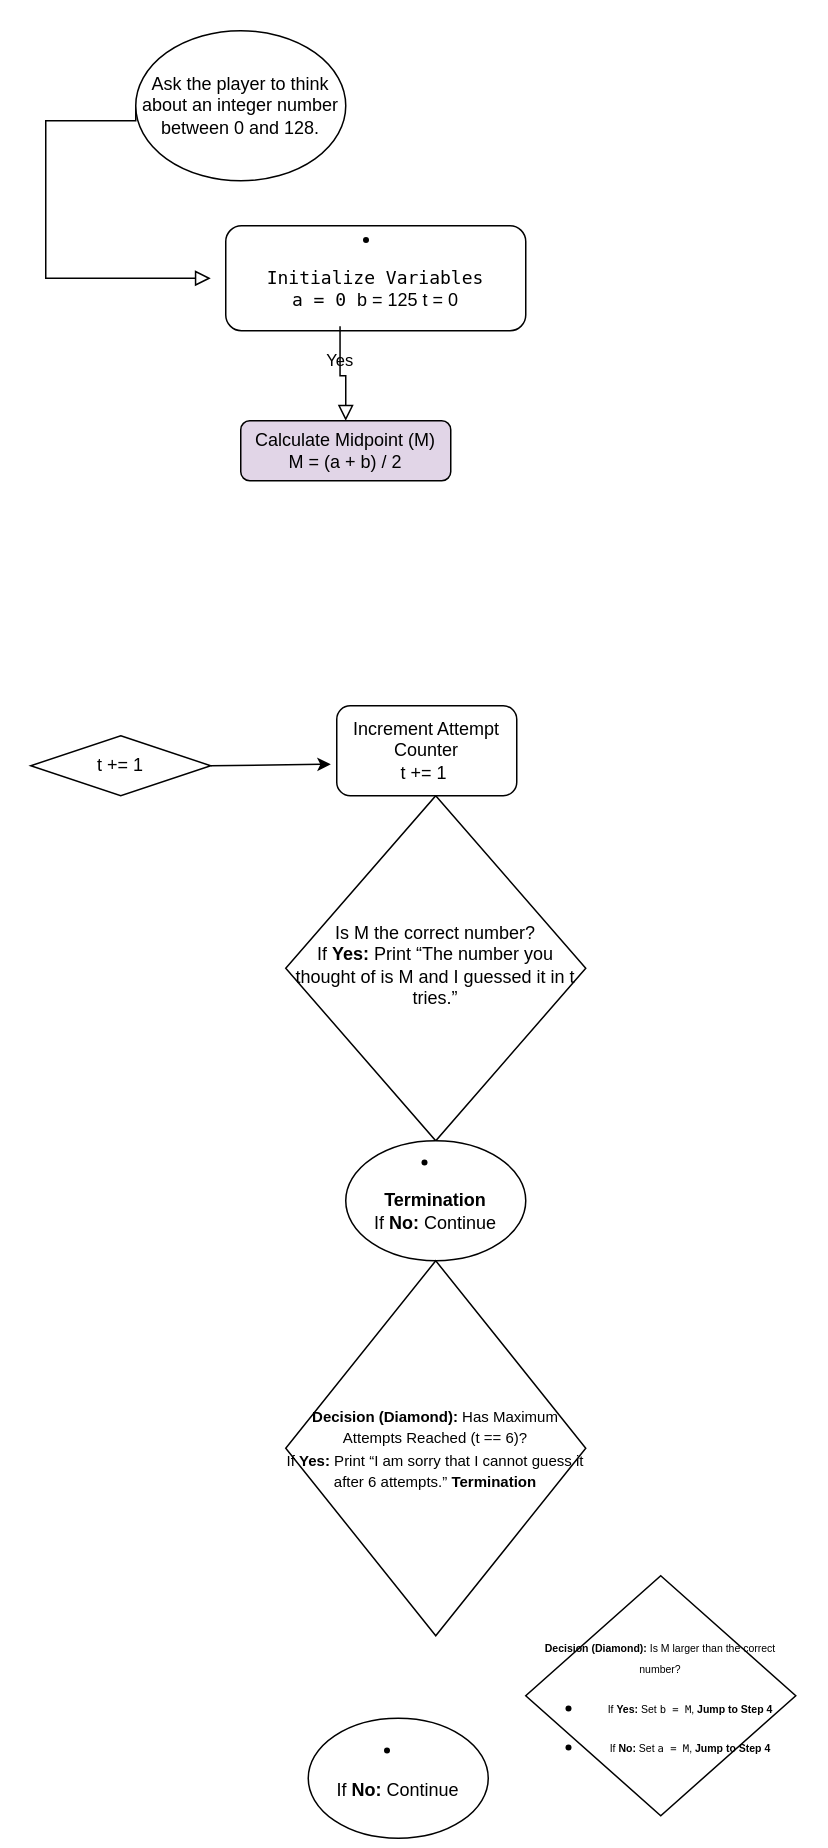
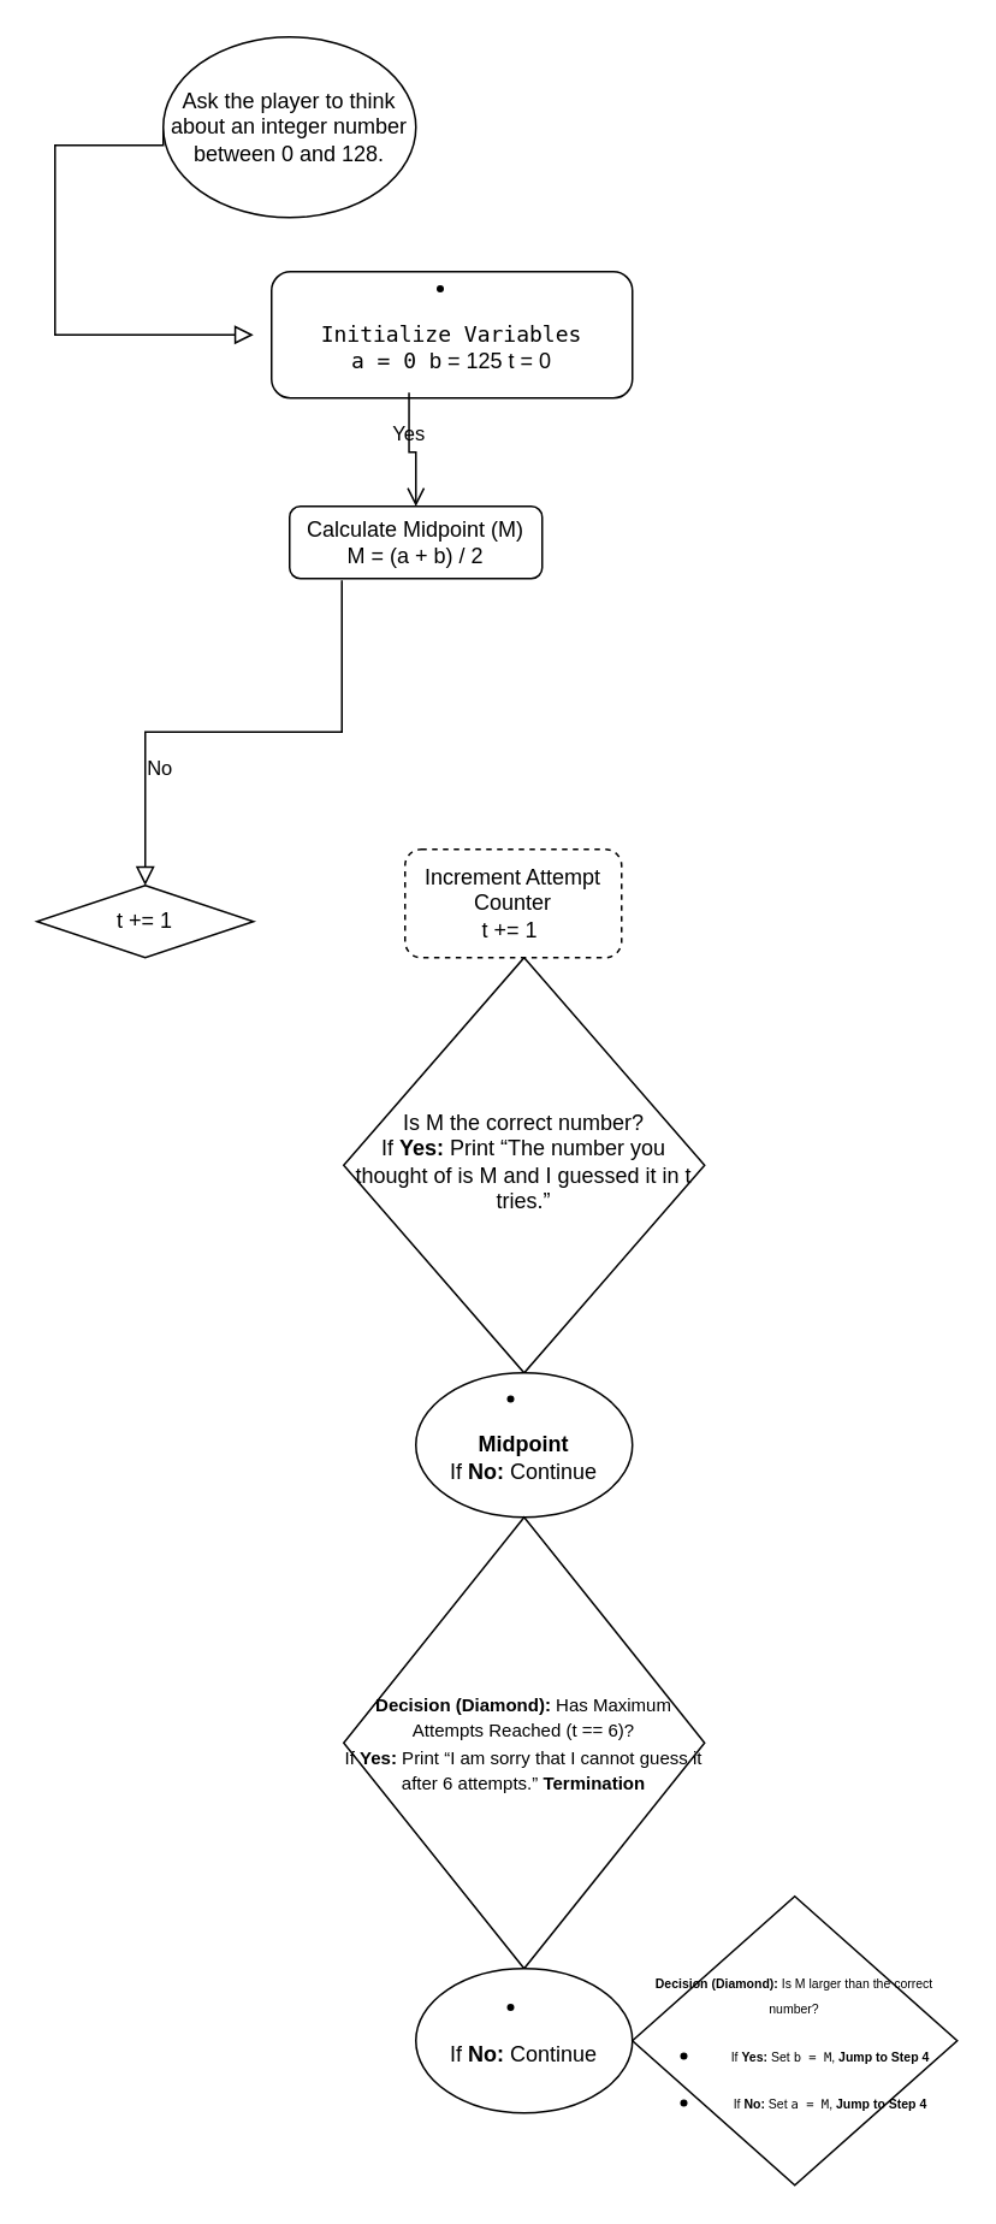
- <mxCell id="5" value="Yes" style="edgeStyle=orthogonalEdgeStyle;rounded=0;html=1;jettySize=auto;orthogonalLoop=1;fontSize=11;endArrow=block;endFill=0;endSize=8;strokeWidth=1;shadow=0;labelBackgroundColor=none;exitX=0.381;exitY=0.956;exitDx=0;exitDy=0;exitPerimeter=0;" parent="1" source="3" target="8" edge="1"><mxGeometry y="10" relative="1" as="geometry"><mxPoint as="offset" /></mxGeometry></mxCell>
+ <mxCell id="5" value="Yes" style="edgeStyle=orthogonalEdgeStyle;rounded=0;html=1;jettySize=auto;orthogonalLoop=1;fontSize=11;endArrow=open;endFill=0;endSize=8;strokeWidth=1;shadow=0;labelBackgroundColor=none;exitX=0.381;exitY=0.956;exitDx=0;exitDy=0;exitPerimeter=0;" parent="1" source="3" target="8" edge="1"><mxGeometry y="10" relative="1" as="geometry"><mxPoint as="offset" /></mxGeometry></mxCell>
- <mxCell id="8" value="Calculate Midpoint (M)&lt;div&gt;M = (a + b) / 2&lt;/div&gt;" style="rounded=1;whiteSpace=wrap;html=1;fontSize=12;glass=0;strokeWidth=1;shadow=0;fillColor=#e1d5e7;" parent="1" vertex="1"><mxGeometry x="160" y="280" width="140" height="40" as="geometry" /></mxCell>
+ <mxCell id="8" value="Calculate Midpoint (M)&lt;div&gt;M = (a + b) / 2&lt;/div&gt;" style="rounded=1;whiteSpace=wrap;html=1;fontSize=12;glass=0;strokeWidth=1;shadow=0;" parent="1" vertex="1"><mxGeometry x="160" y="280" width="140" height="40" as="geometry" /></mxCell>
+ <mxCell id="4" value="No" style="rounded=0;html=1;jettySize=auto;orthogonalLoop=1;fontSize=11;endArrow=block;endFill=0;endSize=8;strokeWidth=1;shadow=0;labelBackgroundColor=none;edgeStyle=orthogonalEdgeStyle;exitX=0.207;exitY=1.025;exitDx=0;exitDy=0;exitPerimeter=0;" parent="1" source="8" target="7" edge="1"><mxGeometry x="0.333" y="20" relative="1" as="geometry"><mxPoint as="offset" /></mxGeometry></mxCell>
- <mxCell id="9" value="Increment Attempt Counter&lt;br&gt;t += 1&amp;nbsp;" style="rounded=1;whiteSpace=wrap;html=1;" vertex="1" parent="1"><mxGeometry x="224" y="470" width="120" height="60" as="geometry" /></mxCell>
+ <mxCell id="9" value="Increment Attempt Counter&lt;br&gt;t += 1&amp;nbsp;" style="rounded=1;whiteSpace=wrap;html=1;dashed=1;" vertex="1" parent="1"><mxGeometry x="224" y="470" width="120" height="60" as="geometry" /></mxCell>
- <mxCell id="10" value="" style="endArrow=classic;html=1;rounded=0;exitX=1;exitY=0.5;exitDx=0;exitDy=0;entryX=-0.033;entryY=0.65;entryDx=0;entryDy=0;entryPerimeter=0;" edge="1" parent="1" source="7" target="9"><mxGeometry width="50" height="50" relative="1" as="geometry"><mxPoint x="50" y="580" as="sourcePoint" /><mxPoint x="190" y="500" as="targetPoint" /></mxGeometry></mxCell>
- <mxCell id="12" value="&lt;li&gt;&lt;p&gt;&lt;b&gt;Termination&lt;br&gt;&lt;/b&gt;&lt;span style=&quot;background-color: transparent; color: light-dark(rgb(0, 0, 0), rgb(255, 255, 255));&quot;&gt;If &lt;/span&gt;&lt;strong style=&quot;background-color: transparent; color: light-dark(rgb(0, 0, 0), rgb(255, 255, 255));&quot;&gt;No:&lt;/strong&gt;&lt;span style=&quot;background-color: transparent; color: light-dark(rgb(0, 0, 0), rgb(255, 255, 255));&quot;&gt; Continue&lt;/span&gt;&lt;/p&gt;&lt;/li&gt;" style="ellipse;whiteSpace=wrap;html=1;" vertex="1" parent="1"><mxGeometry x="230" y="760" width="120" height="80" as="geometry" /></mxCell>
+ <mxCell id="12" value="&lt;li&gt;&lt;p&gt;&lt;b&gt;Midpoint&lt;br&gt;&lt;/b&gt;&lt;span style=&quot;background-color: transparent; color: light-dark(rgb(0, 0, 0), rgb(255, 255, 255));&quot;&gt;If &lt;/span&gt;&lt;strong style=&quot;background-color: transparent; color: light-dark(rgb(0, 0, 0), rgb(255, 255, 255));&quot;&gt;No:&lt;/strong&gt;&lt;span style=&quot;background-color: transparent; color: light-dark(rgb(0, 0, 0), rgb(255, 255, 255));&quot;&gt; Continue&lt;/span&gt;&lt;/p&gt;&lt;/li&gt;" style="ellipse;whiteSpace=wrap;html=1;" vertex="1" parent="1"><mxGeometry x="230" y="760" width="120" height="80" as="geometry" /></mxCell>
- <mxCell id="14" value="&lt;li&gt;&lt;p&gt;&lt;span style=&quot;background-color: transparent; color: light-dark(rgb(0, 0, 0), rgb(255, 255, 255));&quot;&gt;If &lt;/span&gt;&lt;strong style=&quot;background-color: transparent; color: light-dark(rgb(0, 0, 0), rgb(255, 255, 255));&quot;&gt;No:&lt;/strong&gt;&lt;span style=&quot;background-color: transparent; color: light-dark(rgb(0, 0, 0), rgb(255, 255, 255));&quot;&gt; Continue&lt;/span&gt;&lt;/p&gt;&lt;/li&gt;" style="ellipse;whiteSpace=wrap;html=1;" vertex="1" parent="1"><mxGeometry x="205" y="1145" width="120" height="80" as="geometry" /></mxCell>
+ <mxCell id="14" value="&lt;li&gt;&lt;p&gt;&lt;span style=&quot;background-color: transparent; color: light-dark(rgb(0, 0, 0), rgb(255, 255, 255));&quot;&gt;If &lt;/span&gt;&lt;strong style=&quot;background-color: transparent; color: light-dark(rgb(0, 0, 0), rgb(255, 255, 255));&quot;&gt;No:&lt;/strong&gt;&lt;span style=&quot;background-color: transparent; color: light-dark(rgb(0, 0, 0), rgb(255, 255, 255));&quot;&gt; Continue&lt;/span&gt;&lt;/p&gt;&lt;/li&gt;" style="ellipse;whiteSpace=wrap;html=1;" vertex="1" parent="1"><mxGeometry x="230" y="1090" width="120" height="80" as="geometry" /></mxCell>
